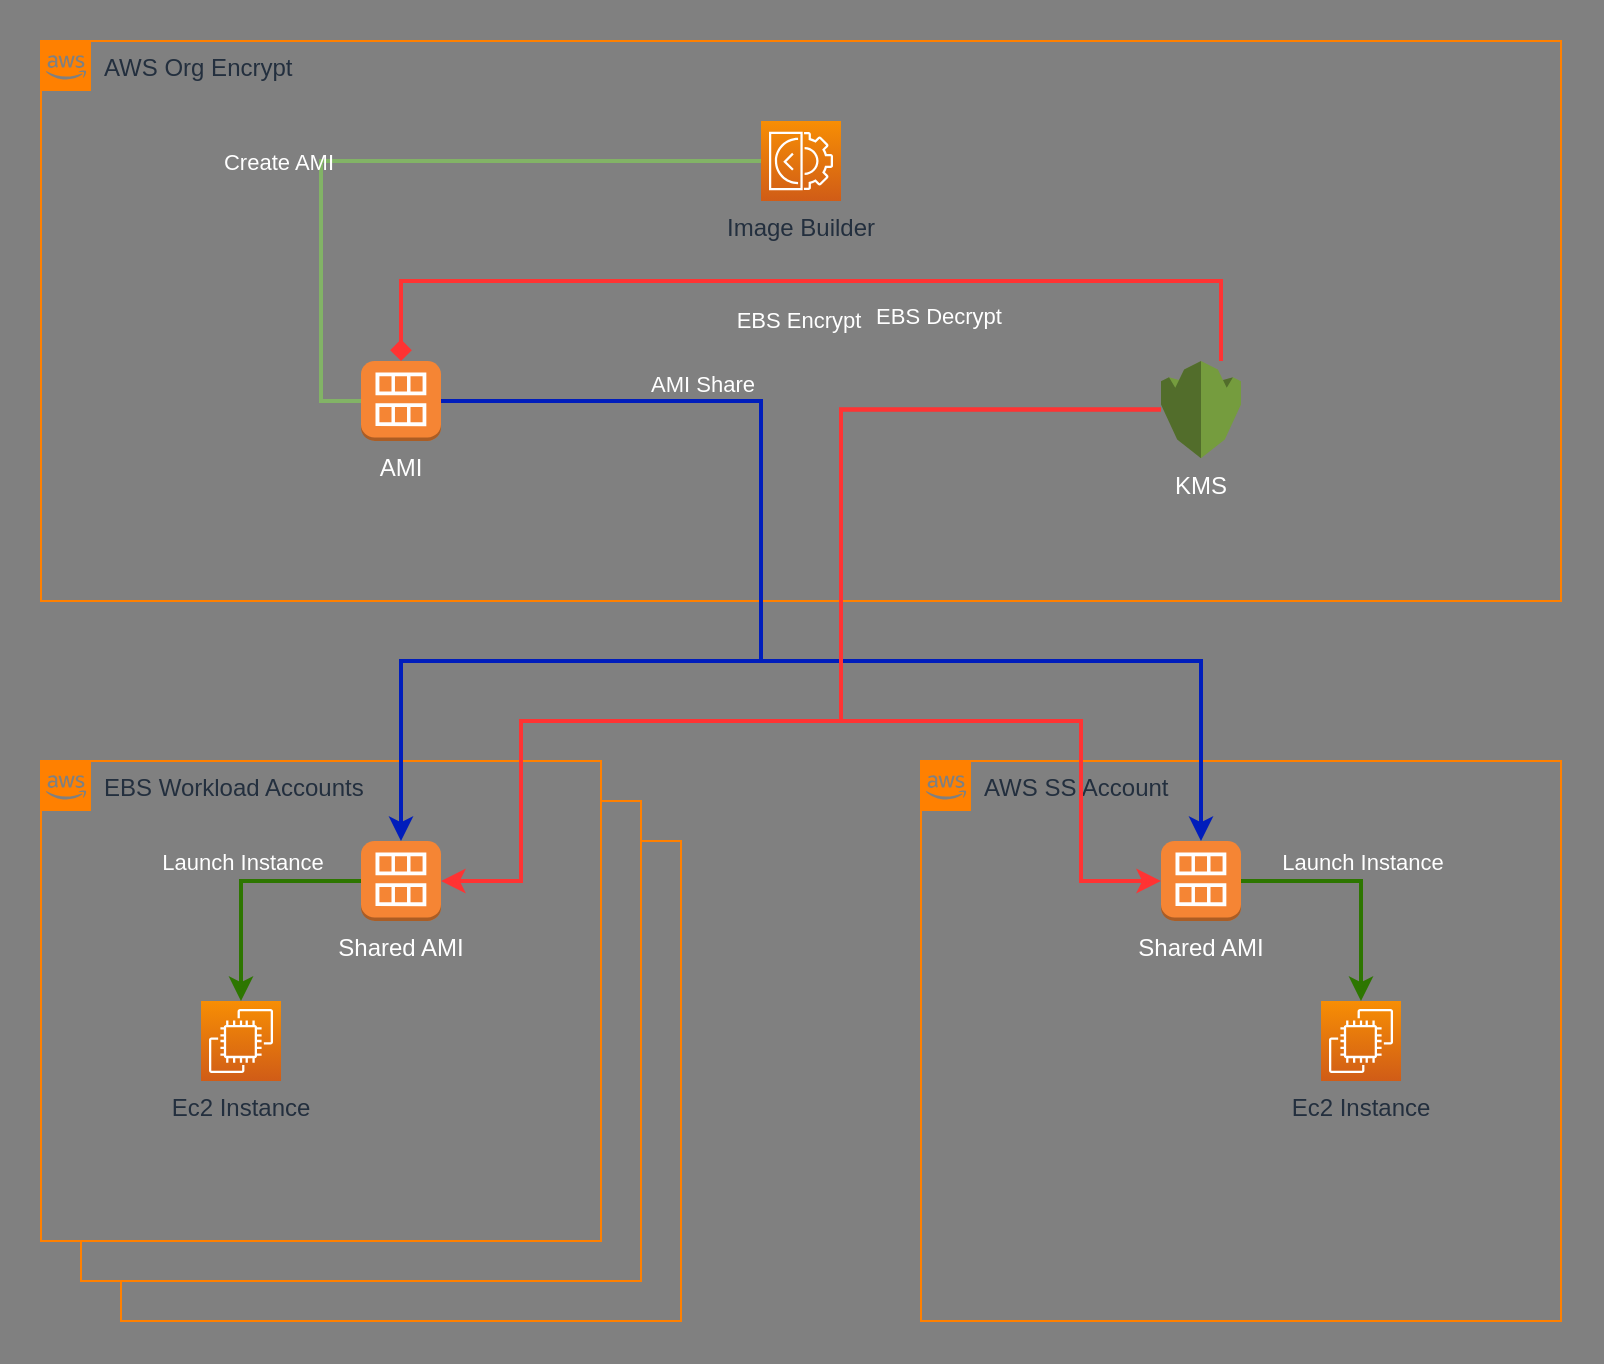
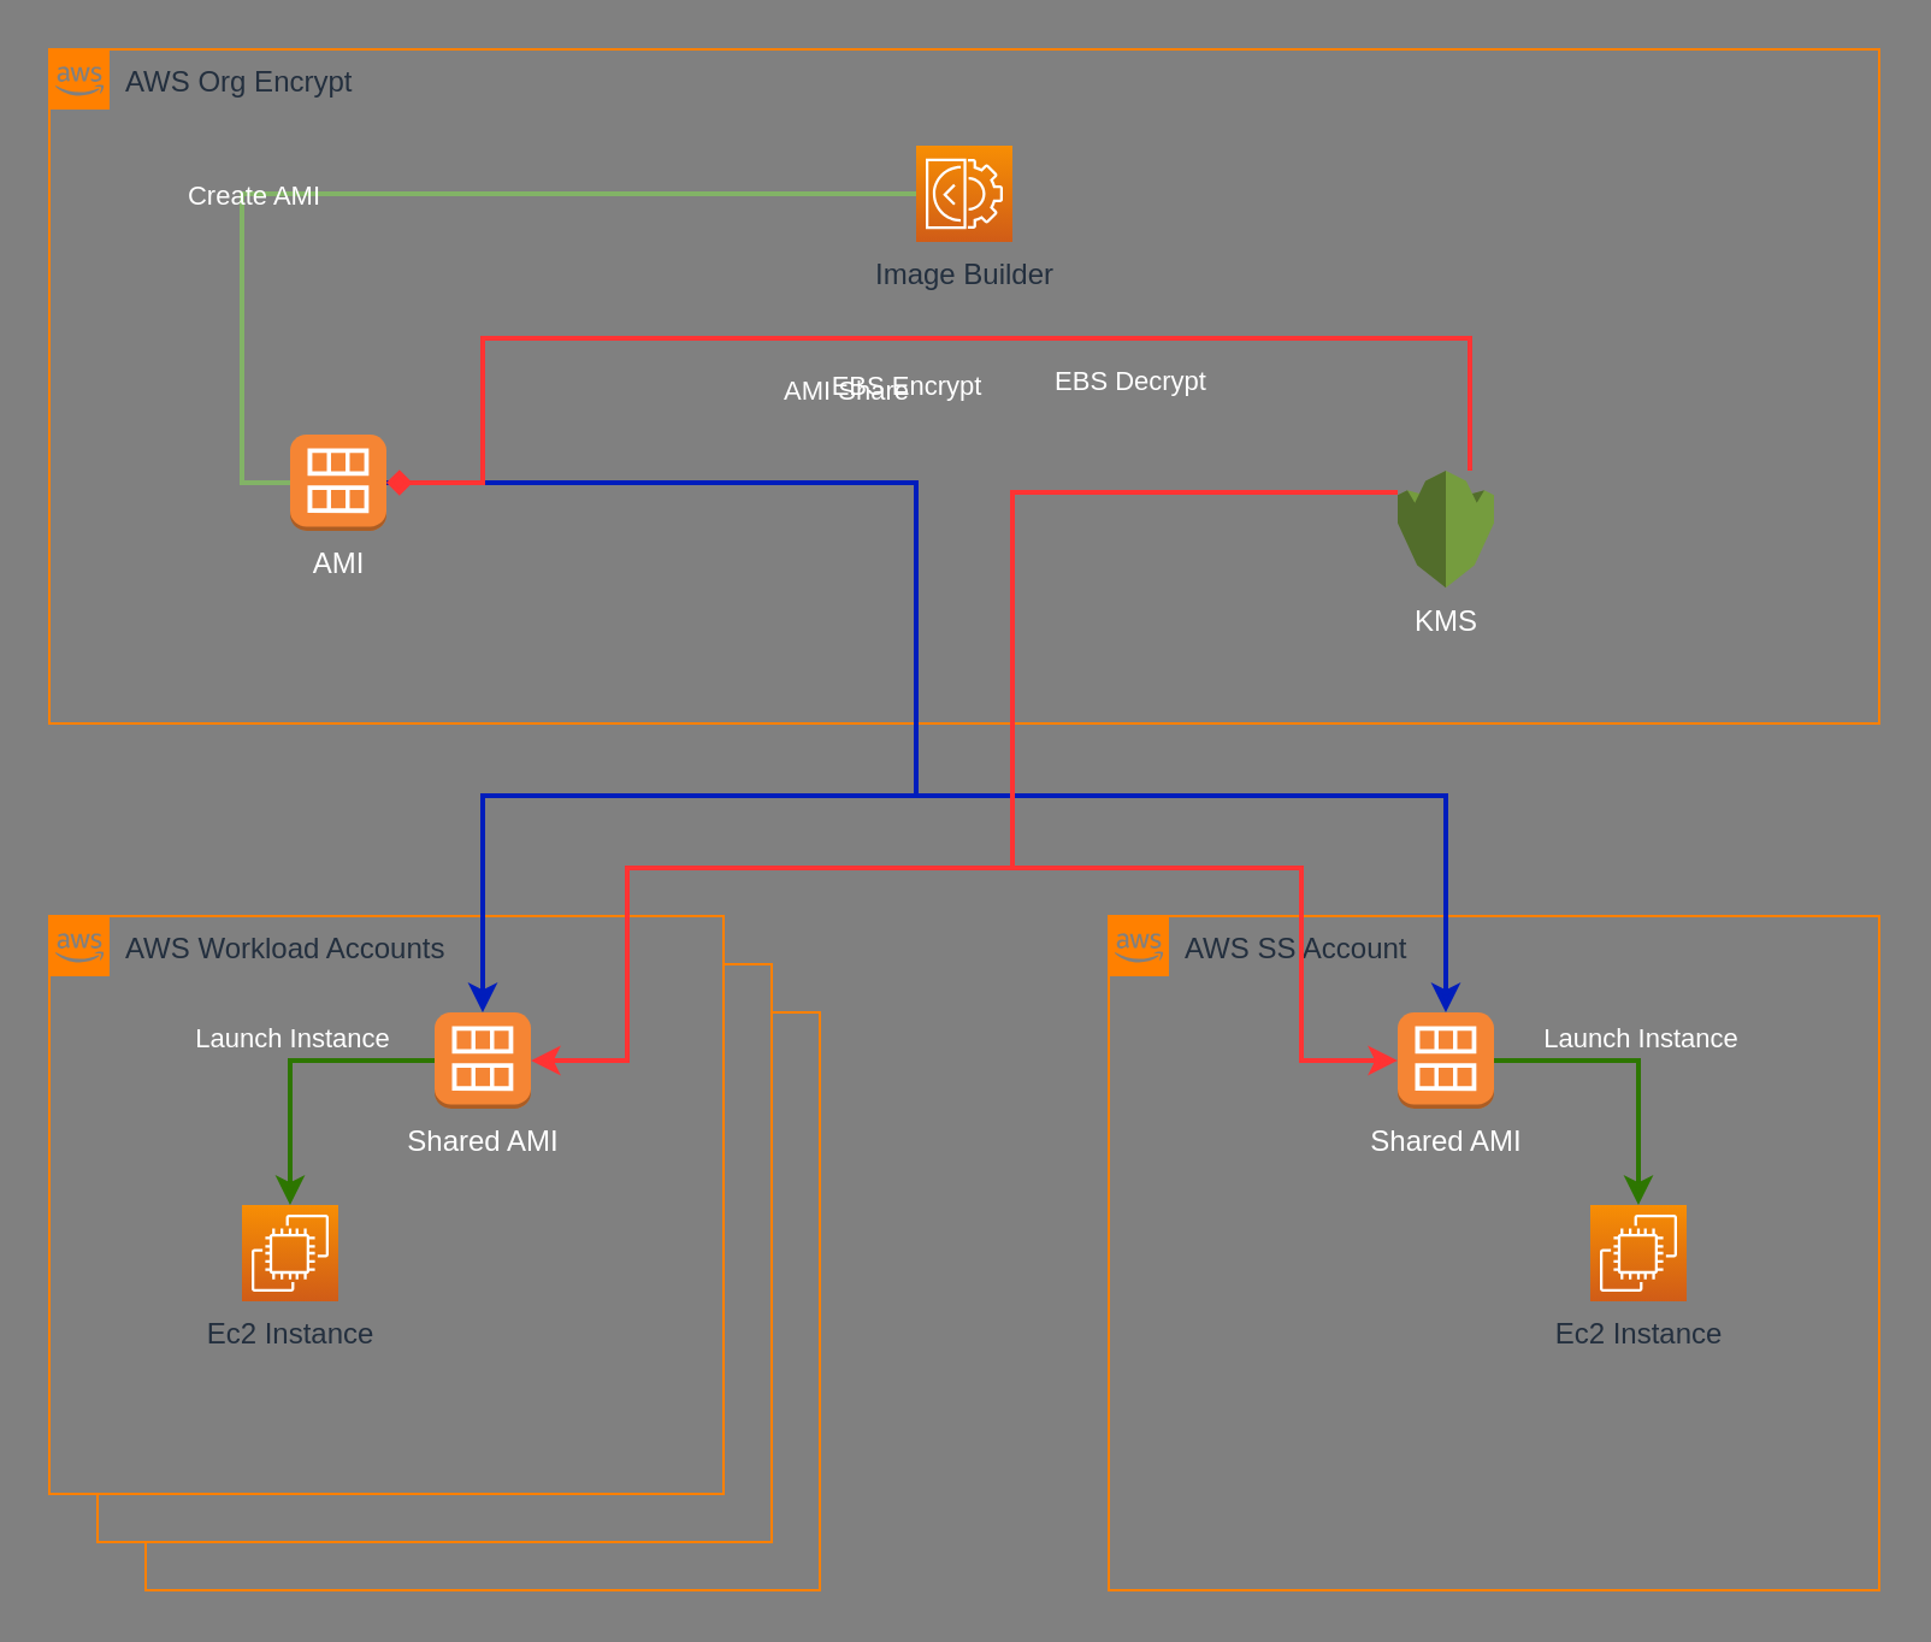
- <mxCell id="11" value="AMI" style="outlineConnect=0;dashed=0;verticalLabelPosition=bottom;verticalAlign=top;align=center;html=1;shape=mxgraph.aws3.ami;fillColor=#F58534;gradientColor=none;fontColor=#FFFFFF;" vertex="1" parent="1"><mxGeometry x="180" y="180" width="40" height="40" as="geometry" /></mxCell>
+ <mxCell id="11" value="AMI" style="outlineConnect=0;dashed=0;verticalLabelPosition=bottom;verticalAlign=top;align=center;html=1;shape=mxgraph.aws3.ami;fillColor=#F58534;gradientColor=none;fontColor=#FFFFFF;" vertex="1" parent="1"><mxGeometry x="120" y="180" width="40" height="40" as="geometry" /></mxCell>
- <mxCell id="24" value="KMS" style="outlineConnect=0;dashed=0;verticalLabelPosition=bottom;verticalAlign=top;align=center;html=1;shape=mxgraph.aws3.kms;fillColor=#759C3E;gradientColor=none;aspect=fixed;fontColor=#FFFFFF;" vertex="1" parent="1"><mxGeometry x="580" y="180" width="40" height="48.63" as="geometry" /></mxCell>
+ <mxCell id="24" value="KMS" style="outlineConnect=0;dashed=0;verticalLabelPosition=bottom;verticalAlign=top;align=center;html=1;shape=mxgraph.aws3.kms;fillColor=#759C3E;gradientColor=none;aspect=fixed;fontColor=#FFFFFF;" vertex="1" parent="1"><mxGeometry x="580" y="195" width="40" height="48.63" as="geometry" /></mxCell>
- <mxCell id="3" value="EBS Workload Accounts" style="points=[[0,0],[0.25,0],[0.5,0],[0.75,0],[1,0],[1,0.25],[1,0.5],[1,0.75],[1,1],[0.75,1],[0.5,1],[0.25,1],[0,1],[0,0.75],[0,0.5],[0,0.25]];outlineConnect=0;gradientColor=none;html=1;whiteSpace=wrap;fontSize=12;fontStyle=0;shape=mxgraph.aws4.group;grIcon=mxgraph.aws4.group_aws_cloud_alt;strokeColor=#FF8000;fillColor=none;verticalAlign=top;align=left;spacingLeft=30;fontColor=#232F3E;dashed=0;" vertex="1" parent="1"><mxGeometry x="20" y="380" width="280" height="240" as="geometry" /></mxCell>
+ <mxCell id="3" value="AWS Workload Accounts" style="points=[[0,0],[0.25,0],[0.5,0],[0.75,0],[1,0],[1,0.25],[1,0.5],[1,0.75],[1,1],[0.75,1],[0.5,1],[0.25,1],[0,1],[0,0.75],[0,0.5],[0,0.25]];outlineConnect=0;gradientColor=none;html=1;whiteSpace=wrap;fontSize=12;fontStyle=0;shape=mxgraph.aws4.group;grIcon=mxgraph.aws4.group_aws_cloud_alt;strokeColor=#FF8000;fillColor=none;verticalAlign=top;align=left;spacingLeft=30;fontColor=#232F3E;dashed=0;" vertex="1" parent="1"><mxGeometry x="20" y="380" width="280" height="240" as="geometry" /></mxCell>
